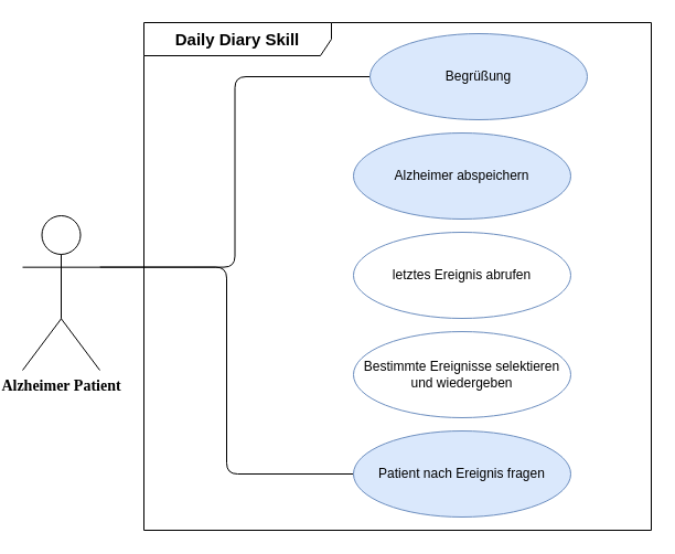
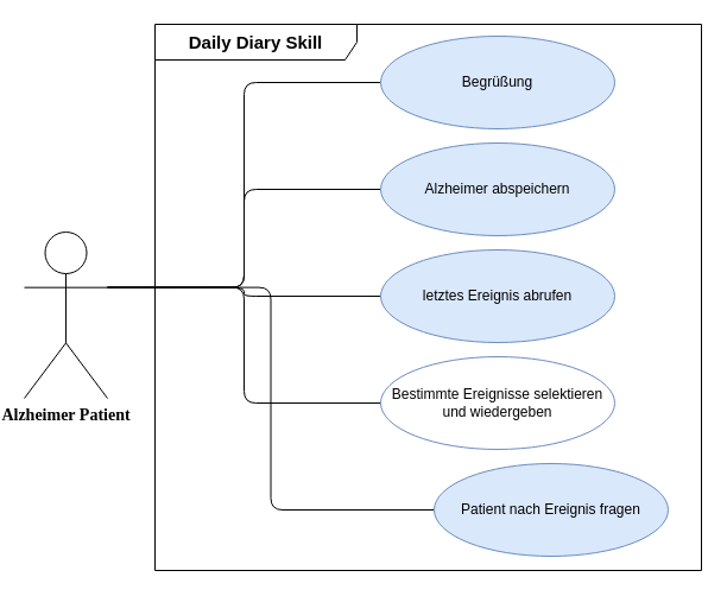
- <mxCell id="12" value="Begrüßung" style="ellipse;whiteSpace=wrap;html=1;fillColor=#dae8fc;strokeColor=#6c8ebf;" vertex="1" parent="1"><mxGeometry x="335" y="30" width="197" height="78" as="geometry" /></mxCell>
+ <mxCell id="12" value="Begrüßung" style="ellipse;whiteSpace=wrap;html=1;fillColor=#dae8fc;strokeColor=#6c8ebf;" vertex="1" parent="1"><mxGeometry x="320" y="30" width="197" height="78" as="geometry" /></mxCell>
+ <mxCell id="4" style="edgeStyle=orthogonalEdgeStyle;rounded=1;comic=0;orthogonalLoop=1;jettySize=auto;html=1;exitX=1;exitY=0.333;exitDx=0;exitDy=0;exitPerimeter=0;shadow=0;endArrow=none;endFill=0;" edge="1" parent="1" source="8" target="13"><mxGeometry relative="1" as="geometry" /></mxCell>
+ <mxCell id="5" style="edgeStyle=orthogonalEdgeStyle;rounded=1;comic=0;orthogonalLoop=1;jettySize=auto;html=1;exitX=1;exitY=0.333;exitDx=0;exitDy=0;exitPerimeter=0;shadow=0;endArrow=none;endFill=0;" edge="1" parent="1" source="8" target="9"><mxGeometry relative="1" as="geometry" /></mxCell>
- <mxCell id="9" value="letztes Ereignis abrufen" style="ellipse;whiteSpace=wrap;html=1;fillColor=#ffffff;strokeColor=#6c8ebf;" vertex="1" parent="1"><mxGeometry x="320" y="210" width="197" height="78" as="geometry" /></mxCell>
+ <mxCell id="9" value="letztes Ereignis abrufen" style="ellipse;whiteSpace=wrap;html=1;fillColor=#dae8fc;strokeColor=#6c8ebf;" vertex="1" parent="1"><mxGeometry x="320" y="210" width="197" height="78" as="geometry" /></mxCell>
+ <mxCell id="6" style="edgeStyle=orthogonalEdgeStyle;rounded=1;comic=0;orthogonalLoop=1;jettySize=auto;html=1;exitX=1;exitY=0.333;exitDx=0;exitDy=0;exitPerimeter=0;entryX=0;entryY=0.5;entryDx=0;entryDy=0;shadow=0;endArrow=none;endFill=0;" edge="1" parent="1" source="8" target="10"><mxGeometry relative="1" as="geometry" /></mxCell>
- <mxCell id="11" value="Patient nach Ereignis fragen" style="ellipse;whiteSpace=wrap;html=1;fillColor=#dae8fc;strokeColor=#6c8ebf;" vertex="1" parent="1"><mxGeometry x="320" y="390" width="197" height="78" as="geometry" /></mxCell>
+ <mxCell id="11" value="Patient nach Ereignis fragen" style="ellipse;whiteSpace=wrap;html=1;fillColor=#dae8fc;strokeColor=#6c8ebf;" vertex="1" parent="1"><mxGeometry x="365" y="390" width="197" height="78" as="geometry" /></mxCell>
